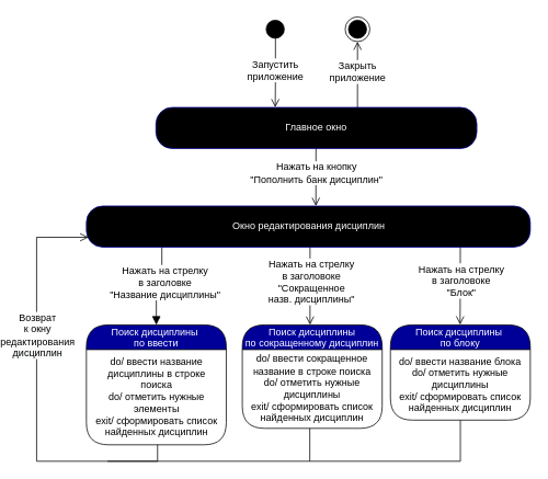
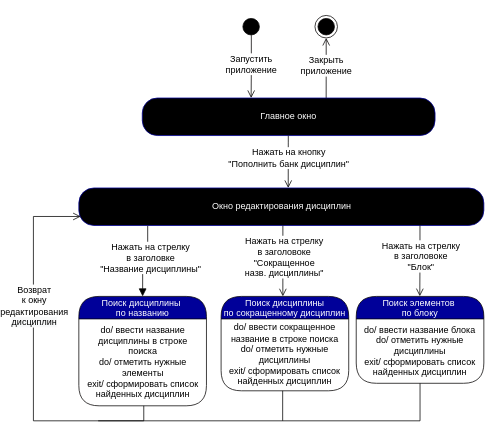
- <mxCell id="9" value="Поиск дисциплины &#10;по ввести" style="swimlane;fontStyle=0;align=center;verticalAlign=middle;childLayout=stackLayout;horizontal=1;startSize=30;horizontalStack=0;resizeParent=0;resizeLast=1;container=0;fontColor=#FFFFFF;collapsible=0;rounded=1;arcSize=30;strokeColor=#030000;fillColor=#000099;swimlaneFillColor=#FFFFFF;dropTarget=0;fontSize=12;" parent="1" vertex="1"><mxGeometry x="80.5" y="394.27" width="170" height="145.73" as="geometry" /></mxCell>
+ <mxCell id="9" value="Поиск дисциплины &#10;по названию" style="swimlane;fontStyle=0;align=center;verticalAlign=middle;childLayout=stackLayout;horizontal=1;startSize=30;horizontalStack=0;resizeParent=0;resizeLast=1;container=0;fontColor=#FFFFFF;collapsible=0;rounded=1;arcSize=30;strokeColor=#030000;fillColor=#000099;swimlaneFillColor=#FFFFFF;dropTarget=0;fontSize=12;" parent="1" vertex="1"><mxGeometry x="80.5" y="394.27" width="170" height="145.73" as="geometry" /></mxCell>
- <mxCell id="23" value="Поиск дисциплины &#10;по блоку" style="swimlane;fontStyle=0;align=center;verticalAlign=middle;childLayout=stackLayout;horizontal=1;startSize=30;horizontalStack=0;resizeParent=0;resizeLast=1;container=0;fontColor=#FFFFFF;collapsible=0;rounded=1;arcSize=30;strokeColor=#030000;fillColor=#000099;swimlaneFillColor=#FFFFFF;dropTarget=0;fontSize=12;" parent="1" vertex="1"><mxGeometry x="450" y="394.27" width="170" height="115.73" as="geometry" /></mxCell>
+ <mxCell id="23" value="Поиск элементов &#10;по блоку" style="swimlane;fontStyle=0;align=center;verticalAlign=middle;childLayout=stackLayout;horizontal=1;startSize=30;horizontalStack=0;resizeParent=0;resizeLast=1;container=0;fontColor=#FFFFFF;collapsible=0;rounded=1;arcSize=30;strokeColor=#030000;fillColor=#000099;swimlaneFillColor=#FFFFFF;dropTarget=0;fontSize=12;" parent="1" vertex="1"><mxGeometry x="450" y="394.27" width="170" height="115.73" as="geometry" /></mxCell>
